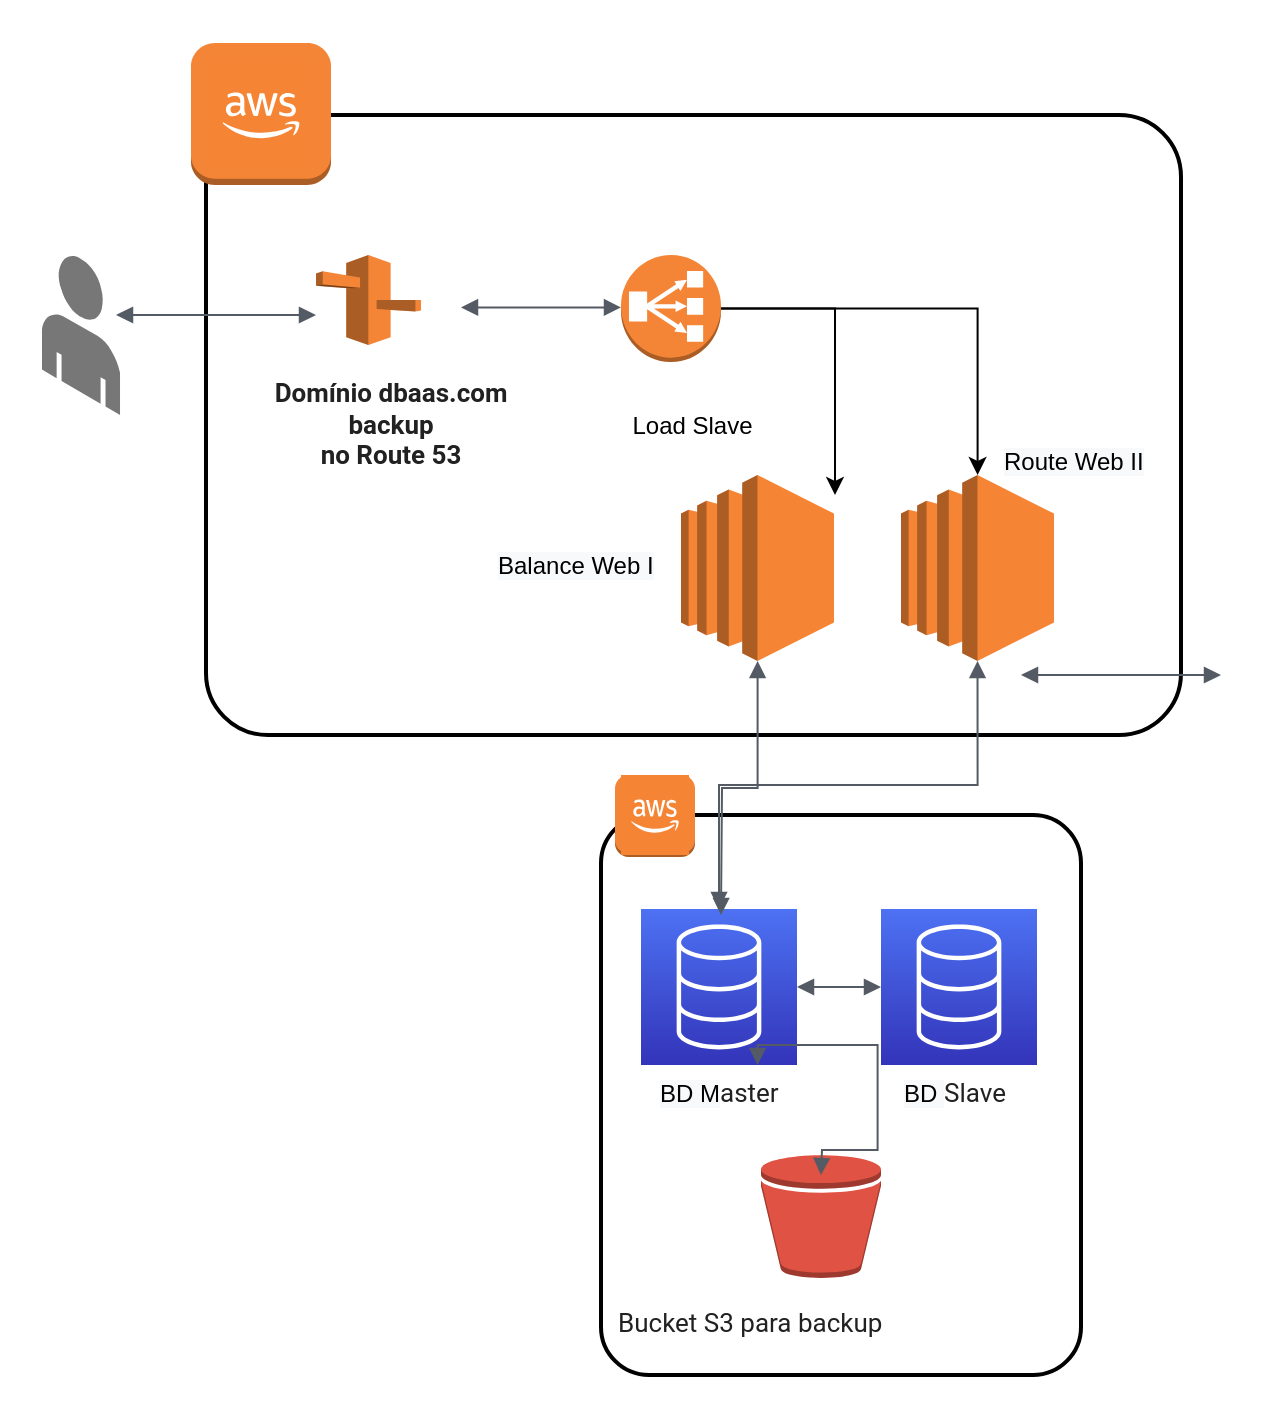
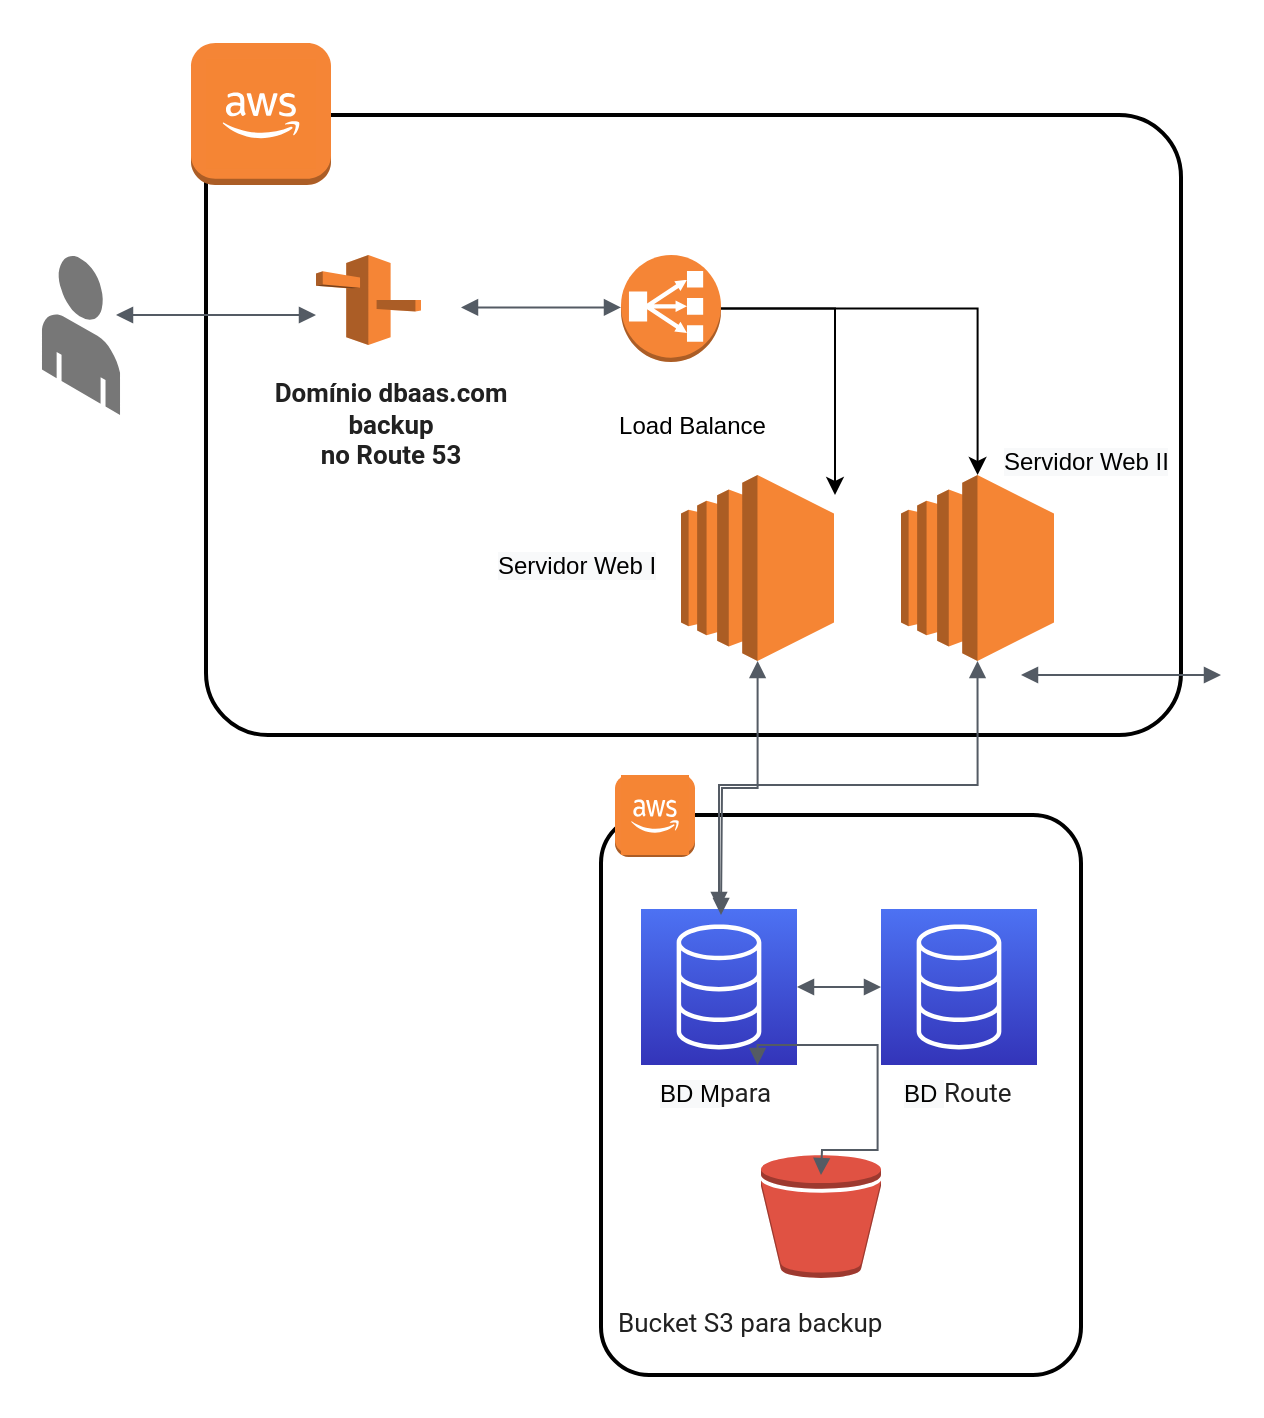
- <mxCell id="2" value="Load Slave" style="rounded=1;arcSize=10;dashed=0;fillColor=none;gradientColor=none;strokeWidth=2;" vertex="1" parent="1"><mxGeometry x="102.5" y="57" width="487.5" height="310" as="geometry" /></mxCell>
+ <mxCell id="2" value="Load Balance" style="rounded=1;arcSize=10;dashed=0;fillColor=none;gradientColor=none;strokeWidth=2;" vertex="1" parent="1"><mxGeometry x="102.5" y="57" width="487.5" height="310" as="geometry" /></mxCell>
- <mxCell id="14" value="&lt;span style=&quot;color: rgb(0 , 0 , 0) ; font-family: &amp;#34;helvetica&amp;#34; ; font-size: 12px ; font-style: normal ; font-weight: 400 ; letter-spacing: normal ; text-align: center ; text-indent: 0px ; text-transform: none ; word-spacing: 0px ; background-color: rgb(248 , 249 , 250) ; display: inline ; float: none&quot;&gt;Route Web II&lt;/span&gt;" style="text;whiteSpace=wrap;html=1;" vertex="1" parent="1"><mxGeometry x="500" y="217" width="100" height="30" as="geometry" /></mxCell>
+ <mxCell id="14" value="&lt;span style=&quot;color: rgb(0 , 0 , 0) ; font-family: &amp;#34;helvetica&amp;#34; ; font-size: 12px ; font-style: normal ; font-weight: 400 ; letter-spacing: normal ; text-align: center ; text-indent: 0px ; text-transform: none ; word-spacing: 0px ; background-color: rgb(248 , 249 , 250) ; display: inline ; float: none&quot;&gt;Servidor Web II&lt;/span&gt;" style="text;whiteSpace=wrap;html=1;" vertex="1" parent="1"><mxGeometry x="500" y="217" width="100" height="30" as="geometry" /></mxCell>
- <mxCell id="13" value="&lt;span style=&quot;color: rgb(0 , 0 , 0) ; font-family: &amp;#34;helvetica&amp;#34; ; font-size: 12px ; font-style: normal ; font-weight: 400 ; letter-spacing: normal ; text-align: center ; text-indent: 0px ; text-transform: none ; word-spacing: 0px ; background-color: rgb(248 , 249 , 250) ; display: inline ; float: none&quot;&gt;Balance Web I&lt;/span&gt;" style="text;whiteSpace=wrap;html=1;" vertex="1" parent="1"><mxGeometry x="247" y="268.5" width="100" height="30" as="geometry" /></mxCell>
+ <mxCell id="13" value="&lt;span style=&quot;color: rgb(0 , 0 , 0) ; font-family: &amp;#34;helvetica&amp;#34; ; font-size: 12px ; font-style: normal ; font-weight: 400 ; letter-spacing: normal ; text-align: center ; text-indent: 0px ; text-transform: none ; word-spacing: 0px ; background-color: rgb(248 , 249 , 250) ; display: inline ; float: none&quot;&gt;Servidor Web I&lt;/span&gt;" style="text;whiteSpace=wrap;html=1;" vertex="1" parent="1"><mxGeometry x="247" y="268.5" width="100" height="30" as="geometry" /></mxCell>
- <mxCell id="22" value="&lt;span style=&quot;color: rgb(0 , 0 , 0) ; font-family: &amp;#34;helvetica&amp;#34; ; font-size: 12px ; font-style: normal ; font-weight: 400 ; letter-spacing: normal ; text-align: center ; text-indent: 0px ; text-transform: none ; word-spacing: 0px ; background-color: rgb(248 , 249 , 250) ; display: inline ; float: none&quot;&gt;BD M&lt;/span&gt;&lt;span style=&quot;color: rgba(0 , 0 , 0 , 0.87) ; font-family: &amp;#34;roboto&amp;#34; , &amp;#34;helvetica&amp;#34; , &amp;#34;arial&amp;#34; , sans-serif ; font-size: 13px&quot;&gt;aster&lt;/span&gt;" style="text;whiteSpace=wrap;html=1;" vertex="1" parent="1"><mxGeometry x="328.25" y="532" width="100" height="30" as="geometry" /></mxCell>
+ <mxCell id="22" value="&lt;span style=&quot;color: rgb(0 , 0 , 0) ; font-family: &amp;#34;helvetica&amp;#34; ; font-size: 12px ; font-style: normal ; font-weight: 400 ; letter-spacing: normal ; text-align: center ; text-indent: 0px ; text-transform: none ; word-spacing: 0px ; background-color: rgb(248 , 249 , 250) ; display: inline ; float: none&quot;&gt;BD M&lt;/span&gt;&lt;span style=&quot;color: rgba(0 , 0 , 0 , 0.87) ; font-family: &amp;#34;roboto&amp;#34; , &amp;#34;helvetica&amp;#34; , &amp;#34;arial&amp;#34; , sans-serif ; font-size: 13px&quot;&gt;para&lt;/span&gt;" style="text;whiteSpace=wrap;html=1;" vertex="1" parent="1"><mxGeometry x="328.25" y="532" width="100" height="30" as="geometry" /></mxCell>
- <mxCell id="23" value="&lt;span style=&quot;color: rgb(0 , 0 , 0) ; font-family: &amp;#34;helvetica&amp;#34; ; font-size: 12px ; font-style: normal ; font-weight: 400 ; letter-spacing: normal ; text-align: center ; text-indent: 0px ; text-transform: none ; word-spacing: 0px ; background-color: rgb(248 , 249 , 250) ; display: inline ; float: none&quot;&gt;BD&amp;nbsp;&lt;/span&gt;&lt;span style=&quot;color: rgba(0 , 0 , 0 , 0.87) ; font-family: &amp;#34;roboto&amp;#34; , &amp;#34;helvetica&amp;#34; , &amp;#34;arial&amp;#34; , sans-serif ; font-size: 13px&quot;&gt;Slave&lt;/span&gt;" style="text;whiteSpace=wrap;html=1;" vertex="1" parent="1"><mxGeometry x="450" y="532" width="100" height="30" as="geometry" /></mxCell>
+ <mxCell id="23" value="&lt;span style=&quot;color: rgb(0 , 0 , 0) ; font-family: &amp;#34;helvetica&amp;#34; ; font-size: 12px ; font-style: normal ; font-weight: 400 ; letter-spacing: normal ; text-align: center ; text-indent: 0px ; text-transform: none ; word-spacing: 0px ; background-color: rgb(248 , 249 , 250) ; display: inline ; float: none&quot;&gt;BD&amp;nbsp;&lt;/span&gt;&lt;span style=&quot;color: rgba(0 , 0 , 0 , 0.87) ; font-family: &amp;#34;roboto&amp;#34; , &amp;#34;helvetica&amp;#34; , &amp;#34;arial&amp;#34; , sans-serif ; font-size: 13px&quot;&gt;Route&lt;/span&gt;" style="text;whiteSpace=wrap;html=1;" vertex="1" parent="1"><mxGeometry x="450" y="532" width="100" height="30" as="geometry" /></mxCell>
